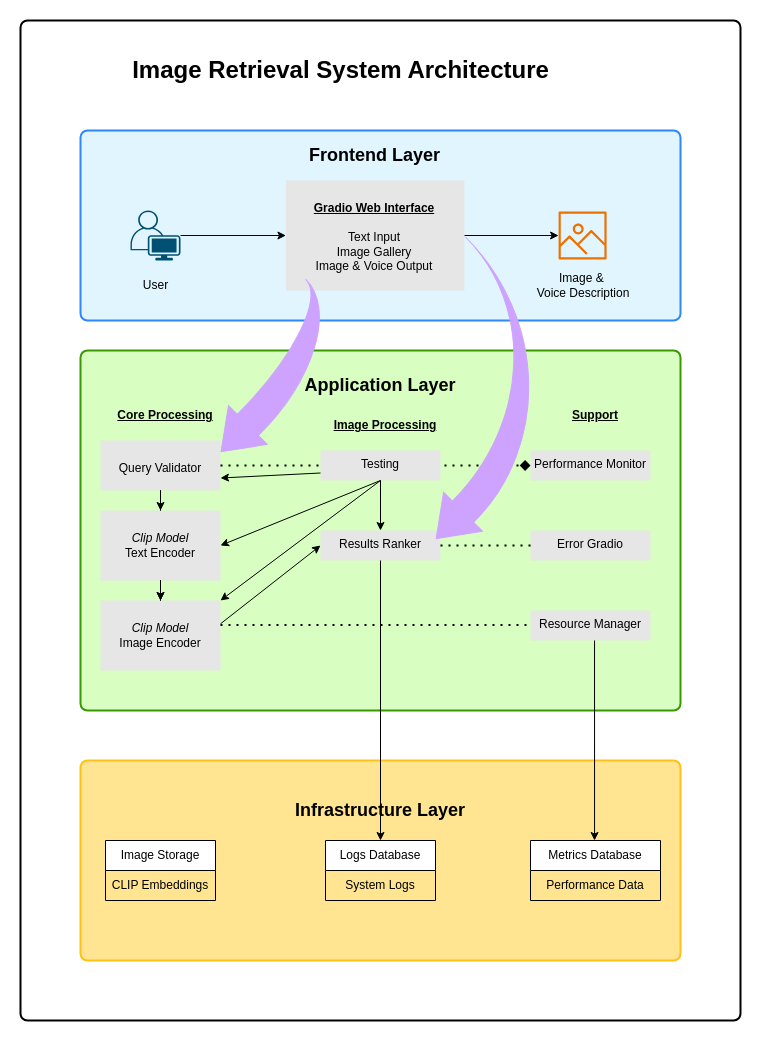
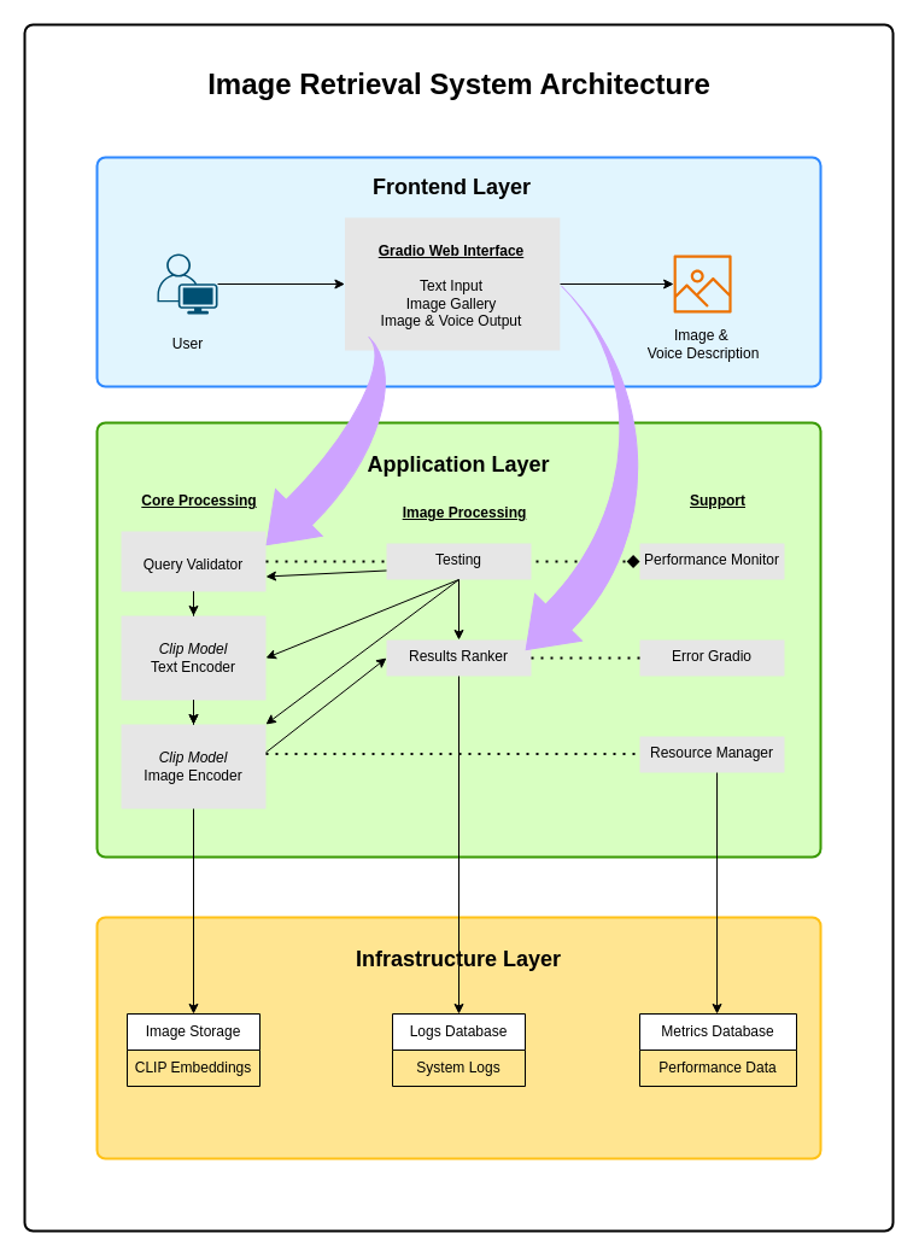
- <mxCell id="3" value="&lt;b&gt;&lt;font style=&quot;font-size: 24px;&quot;&gt;Image Retrieval System Architecture&lt;/font&gt;&lt;/b&gt;" style="text;html=1;align=center;verticalAlign=middle;resizable=0;points=[];autosize=1;strokeColor=none;fillColor=none;" vertex="1" parent="1"><mxGeometry x="120" y="50" width="440" height="40" as="geometry" /></mxCell>
+ <mxCell id="3" value="&lt;b&gt;&lt;font style=&quot;font-size: 24px;&quot;&gt;Image Retrieval System Architecture&lt;/font&gt;&lt;/b&gt;" style="text;html=1;align=center;verticalAlign=middle;resizable=0;points=[];autosize=1;strokeColor=none;fillColor=none;" vertex="1" parent="1"><mxGeometry x="160" y="50" width="440" height="40" as="geometry" /></mxCell>
+ <mxCell id="38" value="" style="endArrow=classic;html=1;rounded=0;exitX=0.5;exitY=1;exitDx=0;exitDy=0;entryX=0.5;entryY=0;entryDx=0;entryDy=0;" edge="1" parent="1" source="19" target="39"><mxGeometry width="50" height="50" relative="1" as="geometry"><mxPoint x="360" y="810" as="sourcePoint" /><mxPoint x="410" y="760" as="targetPoint" /></mxGeometry></mxCell>
- <mxCell id="9" value="&lt;font style=&quot;font-size: 18px;&quot;&gt;&lt;b style=&quot;&quot;&gt;Infrastructure Layer&lt;/b&gt;&lt;/font&gt;" style="text;html=1;align=center;verticalAlign=middle;whiteSpace=wrap;rounded=0;" vertex="1" parent="1"><mxGeometry x="285" y="795" width="190" height="30" as="geometry" /></mxCell>
+ <mxCell id="9" value="&lt;font style=&quot;font-size: 18px;&quot;&gt;&lt;b style=&quot;&quot;&gt;Infrastructure Layer&lt;/b&gt;&lt;/font&gt;" style="text;html=1;align=center;verticalAlign=middle;whiteSpace=wrap;rounded=0;" vertex="1" parent="1"><mxGeometry x="285" y="780" width="190" height="30" as="geometry" /></mxCell>
